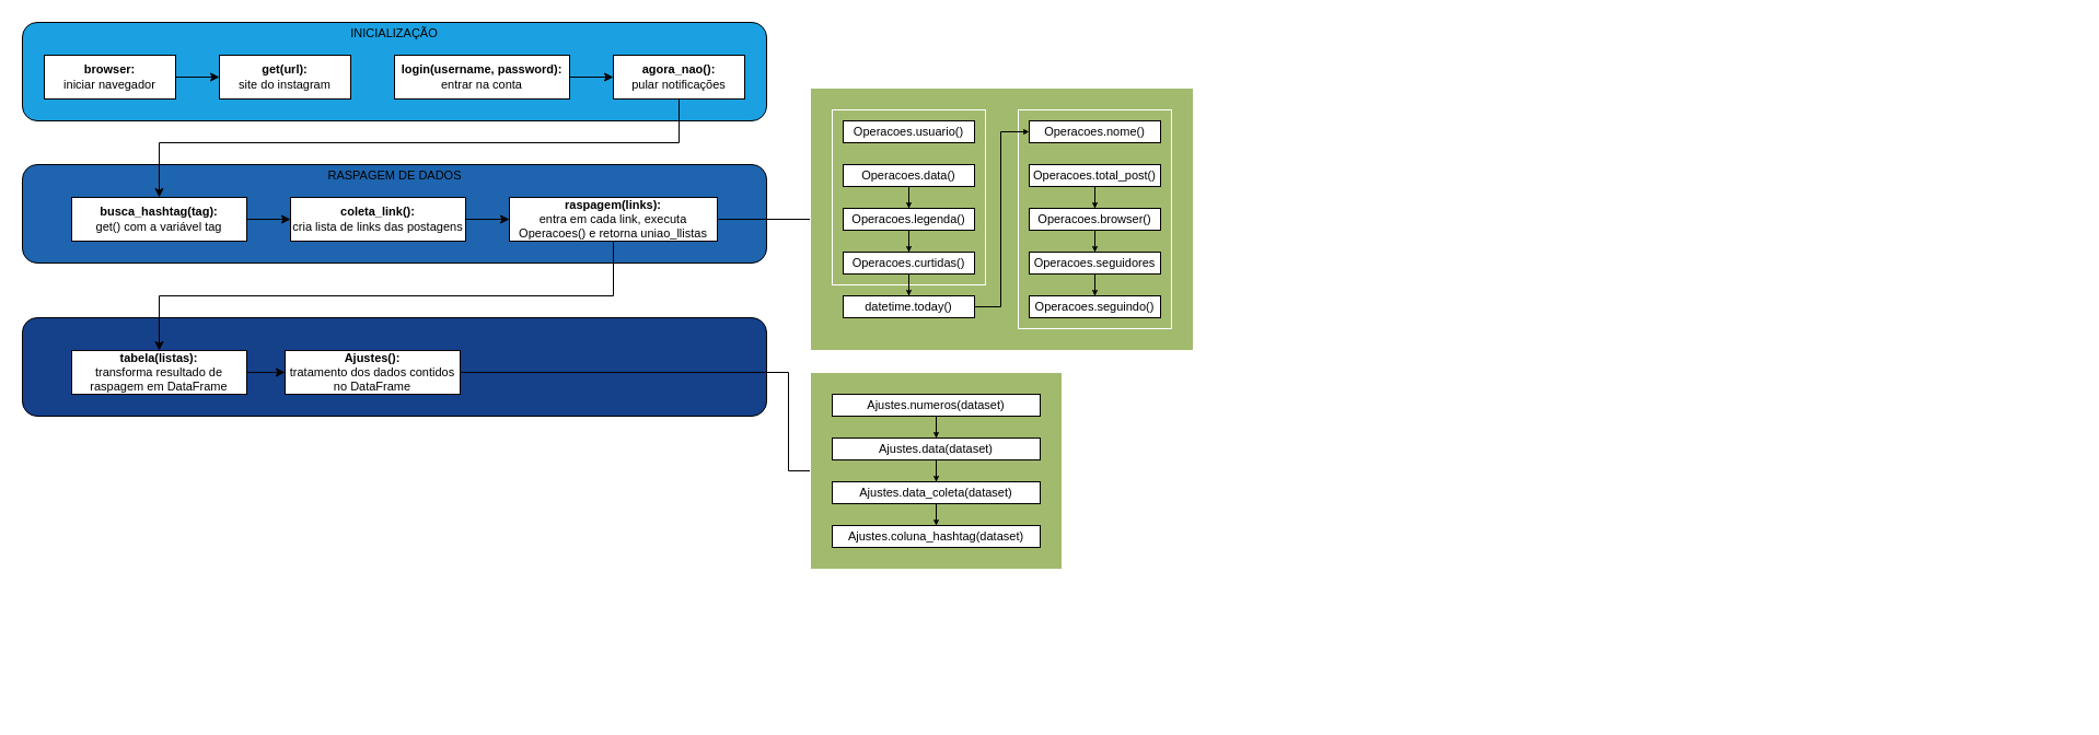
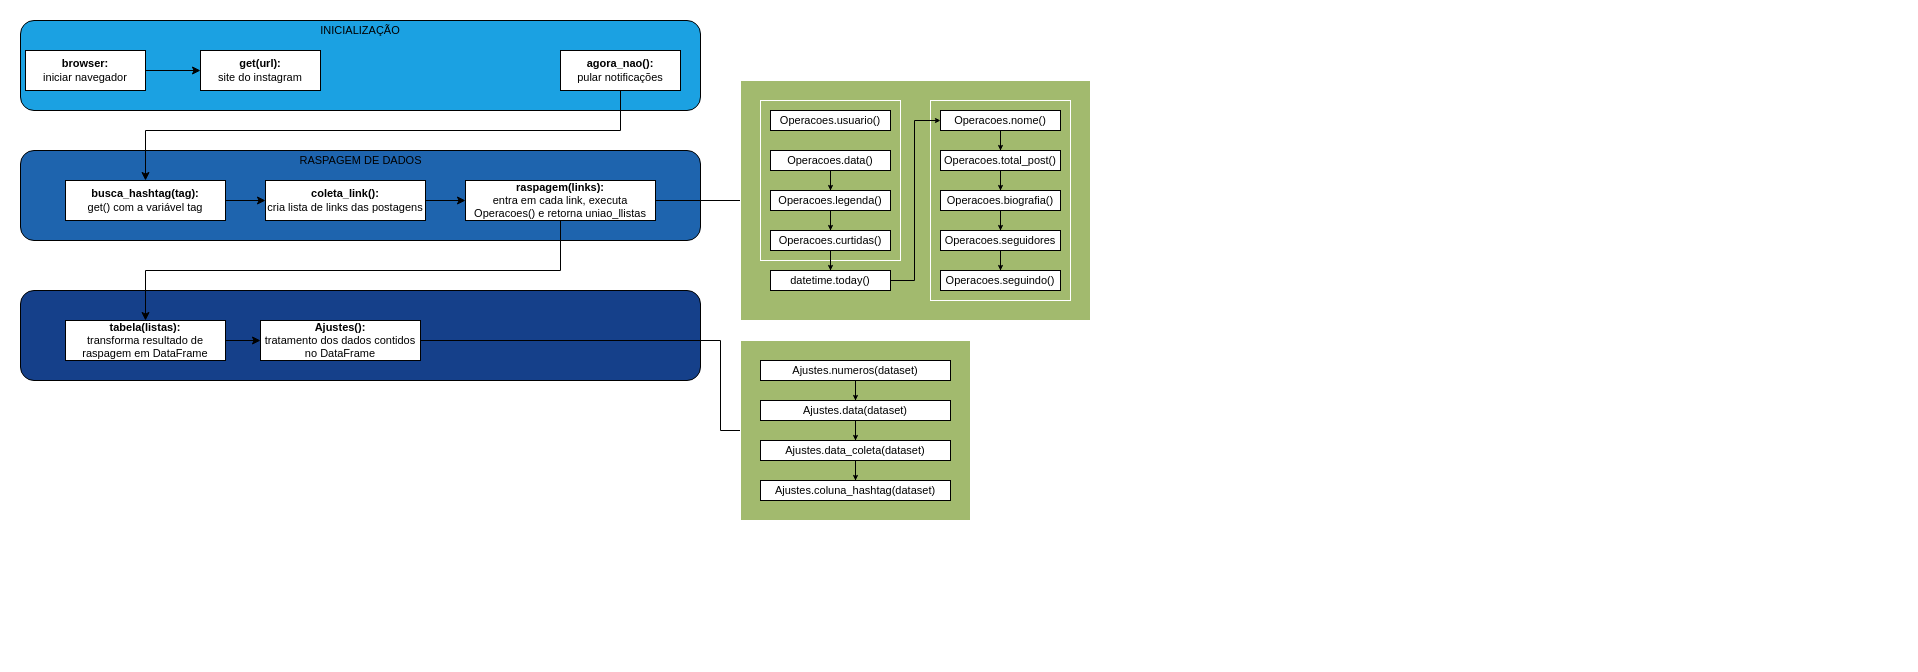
- <mxCell id="4" value="&lt;b&gt;browser:&lt;/b&gt;&lt;br style=&quot;font-size: 11px;&quot;&gt;iniciar navegador" style="rounded=0;whiteSpace=wrap;html=1;fontSize=11;" parent="2" vertex="1"><mxGeometry x="20" y="30" width="120" height="40" as="geometry" /></mxCell>
+ <mxCell id="4" value="&lt;b&gt;browser:&lt;/b&gt;&lt;br style=&quot;font-size: 11px;&quot;&gt;iniciar navegador" style="rounded=0;whiteSpace=wrap;html=1;fontSize=11;" parent="2" vertex="1"><mxGeometry x="5" y="30" width="120" height="40" as="geometry" /></mxCell>
- <mxCell id="7" value="&lt;b&gt;login(username, password):&lt;/b&gt;&lt;br style=&quot;font-size: 11px;&quot;&gt;entrar na conta" style="whiteSpace=wrap;html=1;rounded=0;fontSize=11;" parent="2" vertex="1"><mxGeometry x="340" y="30" width="160" height="40" as="geometry" /></mxCell>
- <mxCell id="9" value="" style="edgeStyle=orthogonalEdgeStyle;rounded=0;orthogonalLoop=1;jettySize=auto;html=1;fontSize=11;" parent="2" source="7" target="8" edge="1"><mxGeometry relative="1" as="geometry" /></mxCell>
+ <mxCell id="48" style="edgeStyle=orthogonalEdgeStyle;rounded=0;orthogonalLoop=1;jettySize=auto;html=1;entryX=0.5;entryY=0;entryDx=0;entryDy=0;fontSize=11;endArrow=classic;endFill=1;endSize=3;" parent="1" source="49" target="50" edge="1"><mxGeometry relative="1" as="geometry" /></mxCell>
- <mxCell id="51" value="Operacoes.browser()" style="whiteSpace=wrap;html=1;fontSize=11;rounded=0;fontStyle=0" parent="1" vertex="1"><mxGeometry x="940" y="190" width="120" height="20" as="geometry" /></mxCell>
+ <mxCell id="51" value="Operacoes.biografia()" style="whiteSpace=wrap;html=1;fontSize=11;rounded=0;fontStyle=0" parent="1" vertex="1"><mxGeometry x="940" y="190" width="120" height="20" as="geometry" /></mxCell>
